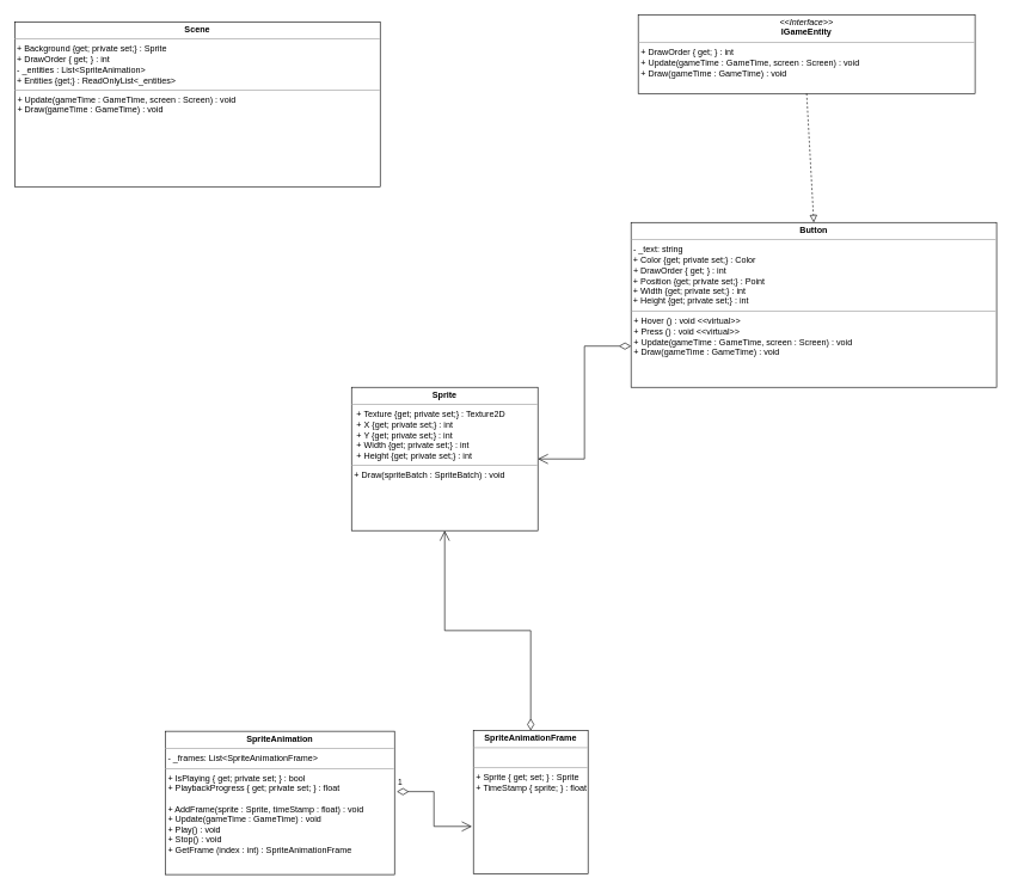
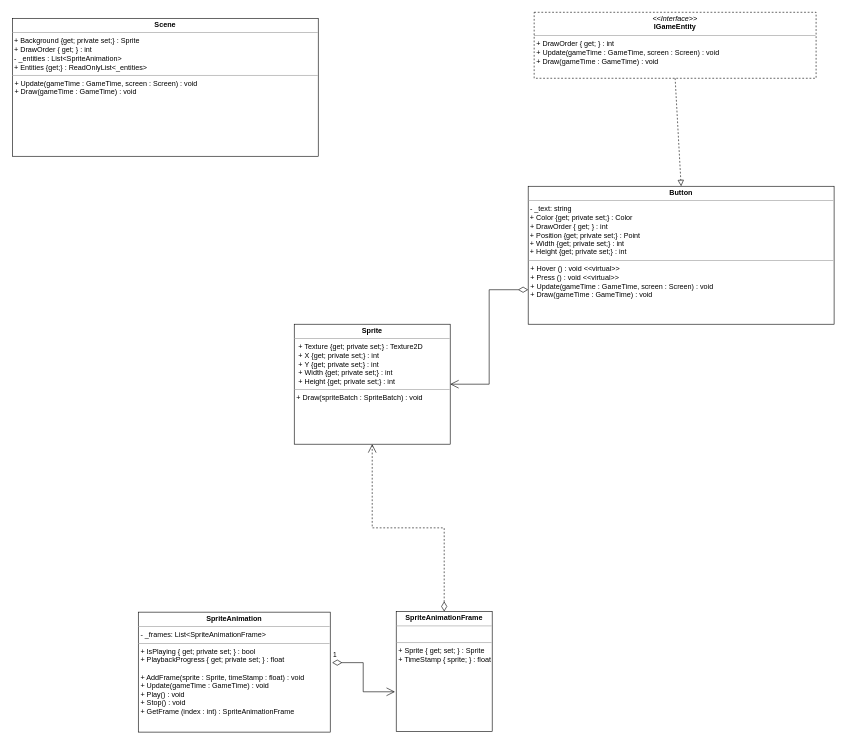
- <mxCell id="2" value="&lt;p style=&quot;margin:0px;margin-top:4px;text-align:center;&quot;&gt;&lt;i&gt;&amp;lt;&amp;lt;Interface&amp;gt;&amp;gt;&lt;/i&gt;&lt;br&gt;&lt;b&gt;IGameEntity&lt;/b&gt;&lt;/p&gt;&lt;hr size=&quot;1&quot;&gt;&lt;p style=&quot;margin:0px;margin-left:4px;&quot;&gt;+ DrawOrder { get; } : int&lt;/p&gt;&lt;p style=&quot;margin:0px;margin-left:4px;&quot;&gt;+ Update(gameTime : GameTime, screen : Screen) : void&lt;/p&gt;&lt;p style=&quot;margin:0px;margin-left:4px;&quot;&gt;+ Draw(gameTime : GameTime) : void&lt;/p&gt;" style="verticalAlign=top;align=left;overflow=fill;fontSize=12;fontFamily=Helvetica;html=1;whiteSpace=wrap;" vertex="1" parent="1"><mxGeometry x="890" y="20" width="470" height="110" as="geometry" /></mxCell>
+ <mxCell id="2" value="&lt;p style=&quot;margin:0px;margin-top:4px;text-align:center;&quot;&gt;&lt;i&gt;&amp;lt;&amp;lt;Interface&amp;gt;&amp;gt;&lt;/i&gt;&lt;br&gt;&lt;b&gt;IGameEntity&lt;/b&gt;&lt;/p&gt;&lt;hr size=&quot;1&quot;&gt;&lt;p style=&quot;margin:0px;margin-left:4px;&quot;&gt;+ DrawOrder { get; } : int&lt;/p&gt;&lt;p style=&quot;margin:0px;margin-left:4px;&quot;&gt;+ Update(gameTime : GameTime, screen : Screen) : void&lt;/p&gt;&lt;p style=&quot;margin:0px;margin-left:4px;&quot;&gt;+ Draw(gameTime : GameTime) : void&lt;/p&gt;" style="verticalAlign=top;align=left;overflow=fill;fontSize=12;fontFamily=Helvetica;html=1;whiteSpace=wrap;dashed=1;" vertex="1" parent="1"><mxGeometry x="890" y="20" width="470" height="110" as="geometry" /></mxCell>
- <mxCell id="10" value="" style="endArrow=open;html=1;endSize=12;startArrow=diamondThin;startSize=14;startFill=0;edgeStyle=orthogonalEdgeStyle;align=left;verticalAlign=bottom;rounded=0;entryX=0.5;entryY=1;entryDx=0;entryDy=0;exitX=0.5;exitY=0;exitDx=0;exitDy=0;" edge="1" parent="1" source="4" target="9"><mxGeometry x="-0.448" y="-10" relative="1" as="geometry"><mxPoint x="870" y="720" as="sourcePoint" /><mxPoint x="800" y="907" as="targetPoint" /><mxPoint as="offset" /><Array as="points" /></mxGeometry></mxCell>
+ <mxCell id="10" value="" style="endArrow=open;html=1;endSize=12;startArrow=diamondThin;startSize=14;startFill=0;edgeStyle=orthogonalEdgeStyle;align=left;verticalAlign=bottom;rounded=0;entryX=0.5;entryY=1;entryDx=0;entryDy=0;exitX=0.5;exitY=0;exitDx=0;exitDy=0;dashed=1;" edge="1" parent="1" source="4" target="9"><mxGeometry x="-0.448" y="-10" relative="1" as="geometry"><mxPoint x="870" y="720" as="sourcePoint" /><mxPoint x="800" y="907" as="targetPoint" /><mxPoint as="offset" /><Array as="points" /></mxGeometry></mxCell>
